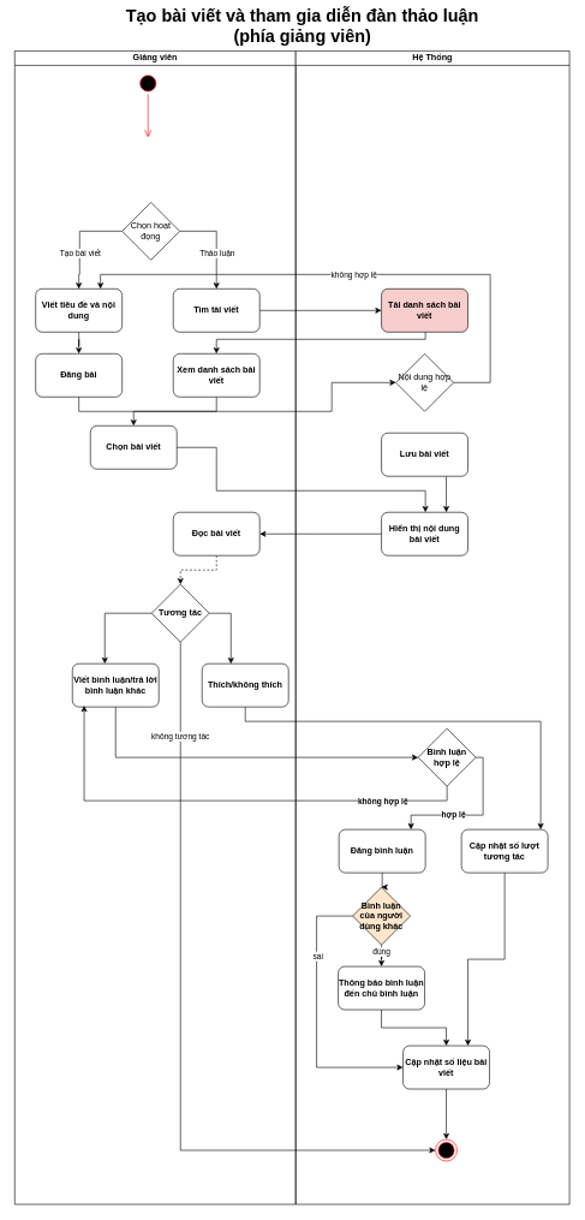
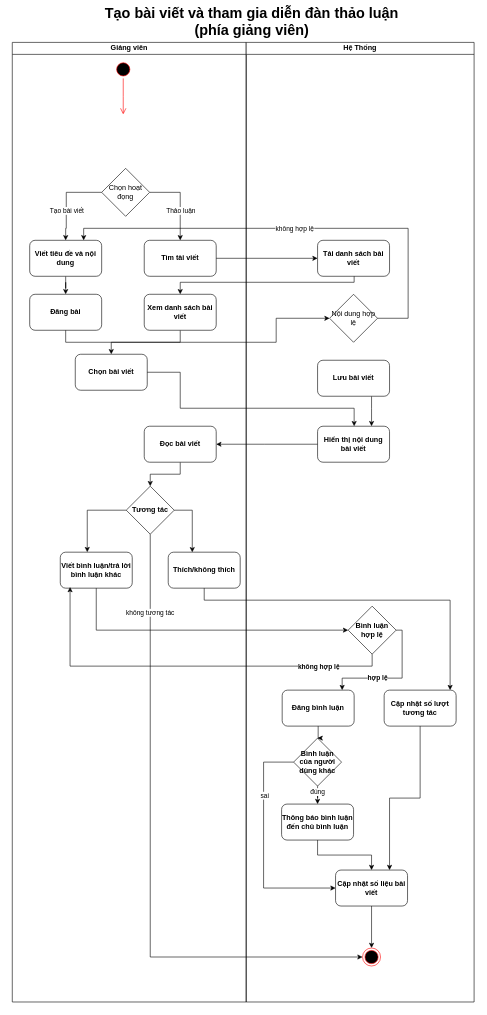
- <mxCell id="34" value="Tải danh sách bài viết" style="rounded=1;whiteSpace=wrap;html=1;fontStyle=1;fillColor=#f8cecc;" vertex="1" parent="33"><mxGeometry x="119" y="330" width="120" height="60" as="geometry" /></mxCell>
+ <mxCell id="34" value="Tải danh sách bài viết" style="rounded=1;whiteSpace=wrap;html=1;fontStyle=1" vertex="1" parent="33"><mxGeometry x="119" y="330" width="120" height="60" as="geometry" /></mxCell>
- <mxCell id="16" style="edgeStyle=orthogonalEdgeStyle;rounded=0;orthogonalLoop=1;jettySize=auto;html=1;entryX=0.5;entryY=0;entryDx=0;entryDy=0;dashed=1;" edge="1" parent="2" source="17" target="19"><mxGeometry relative="1" as="geometry" /></mxCell>
+ <mxCell id="16" style="edgeStyle=orthogonalEdgeStyle;rounded=0;orthogonalLoop=1;jettySize=auto;html=1;entryX=0.5;entryY=0;entryDx=0;entryDy=0;" edge="1" parent="2" source="17" target="19"><mxGeometry relative="1" as="geometry" /></mxCell>
- <mxCell id="43" value="Bình luận của người dùng khác" style="rhombus;whiteSpace=wrap;html=1;fontStyle=1;fillColor=#ffe6cc;" vertex="1" parent="33"><mxGeometry x="79" y="1160" width="80" height="80" as="geometry" /></mxCell>
+ <mxCell id="43" value="Bình luận của người dùng khác" style="rhombus;whiteSpace=wrap;html=1;fontStyle=1" vertex="1" parent="33"><mxGeometry x="79" y="1160" width="80" height="80" as="geometry" /></mxCell>
